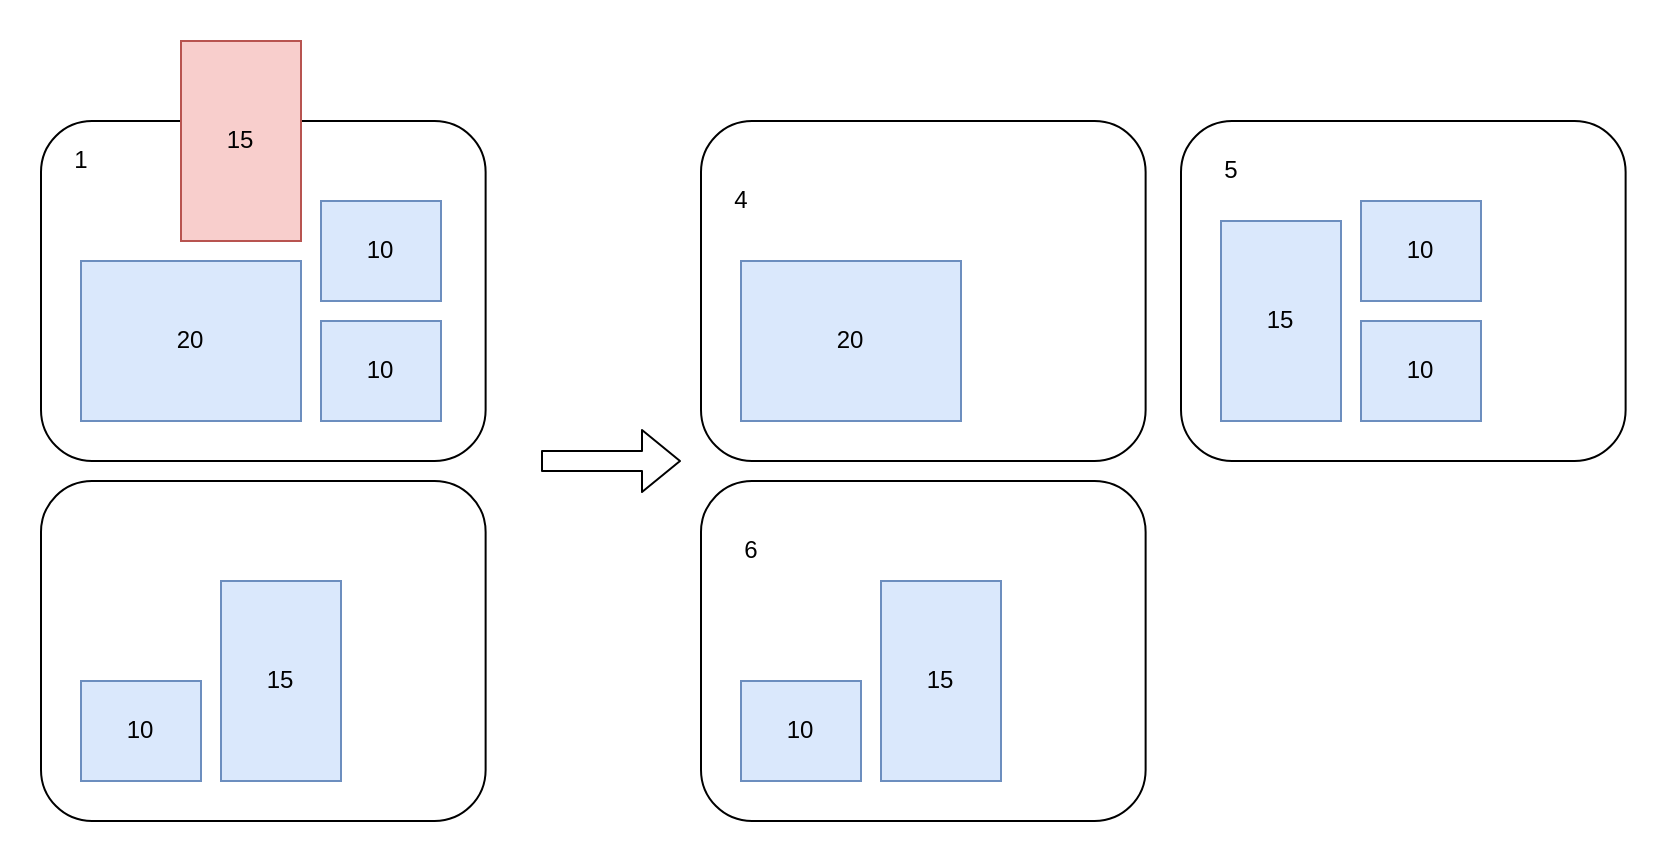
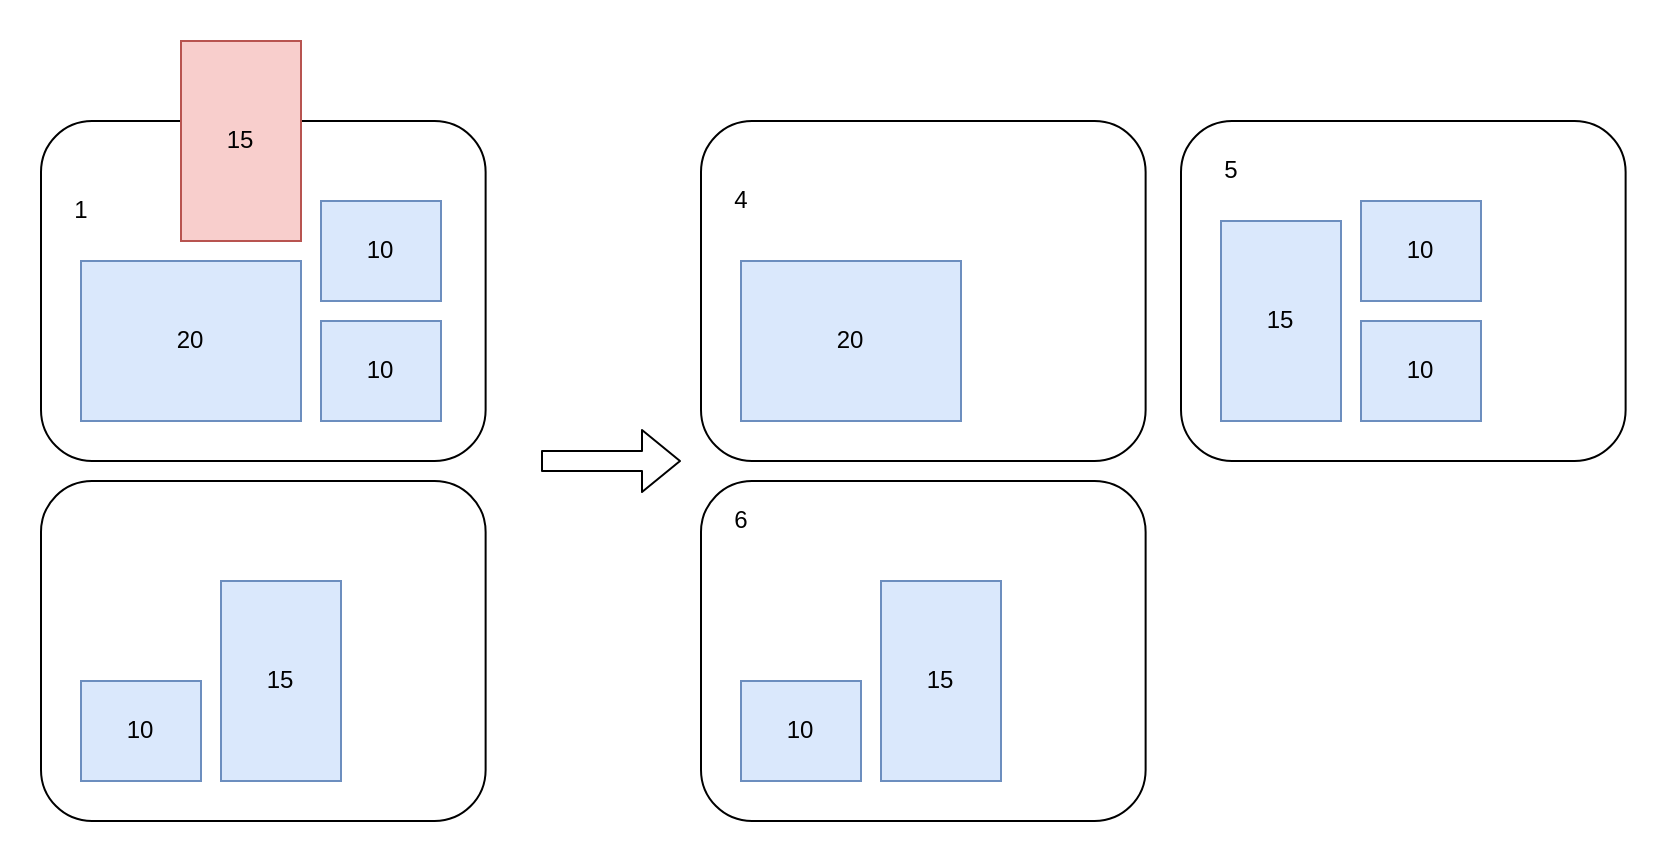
- <mxCell id="22" value="1" style="text;html=1;align=center;verticalAlign=middle;resizable=0;points=[];autosize=1;" vertex="1" parent="1"><mxGeometry x="30" y="70" width="20" height="20" as="geometry" /></mxCell>
+ <mxCell id="22" value="1" style="text;html=1;align=center;verticalAlign=middle;resizable=0;points=[];autosize=1;" vertex="1" parent="1"><mxGeometry x="30" y="95" width="20" height="20" as="geometry" /></mxCell>
- <mxCell id="25" value="6" style="text;html=1;align=center;verticalAlign=middle;resizable=0;points=[];autosize=1;" vertex="1" parent="1"><mxGeometry x="365" y="265" width="20" height="20" as="geometry" /></mxCell>
+ <mxCell id="25" value="6" style="text;html=1;align=center;verticalAlign=middle;resizable=0;points=[];autosize=1;" vertex="1" parent="1"><mxGeometry x="360" y="250" width="20" height="20" as="geometry" /></mxCell>
